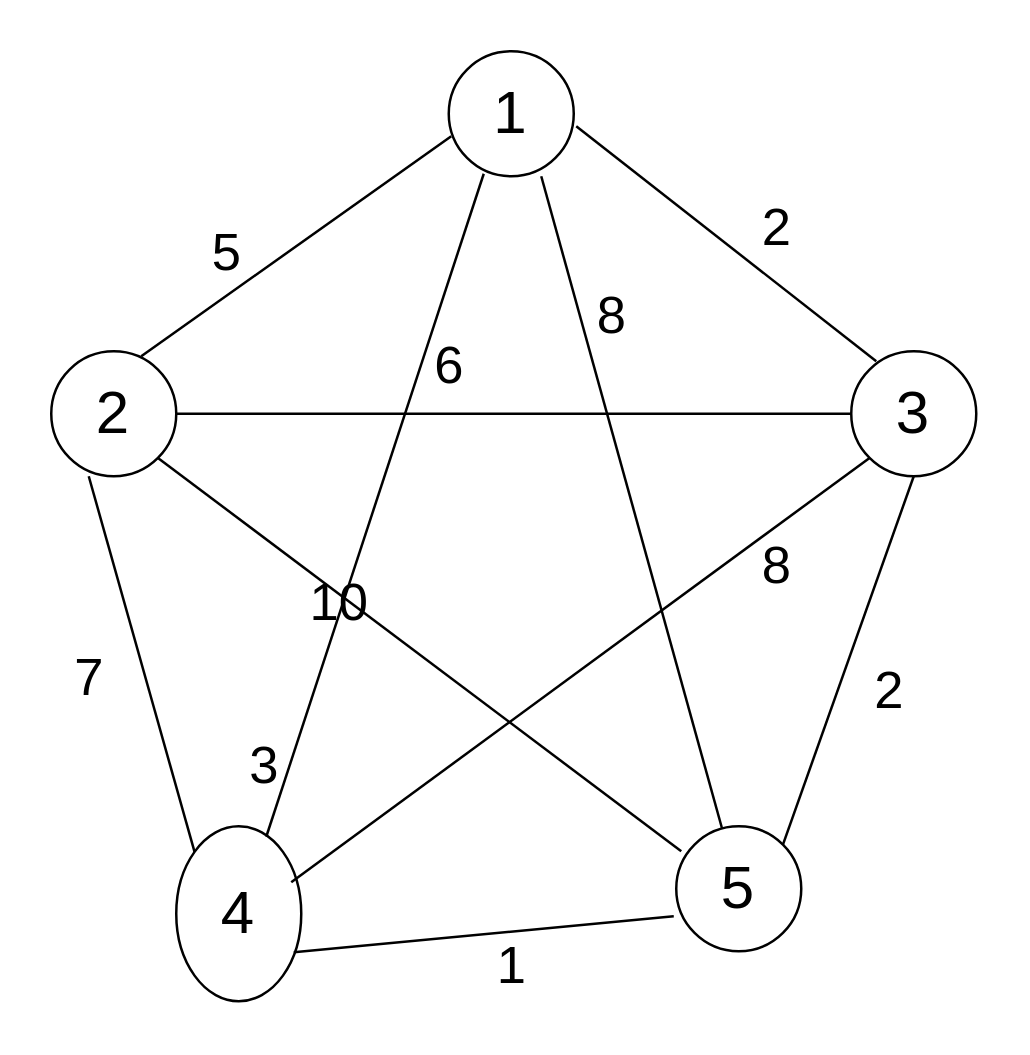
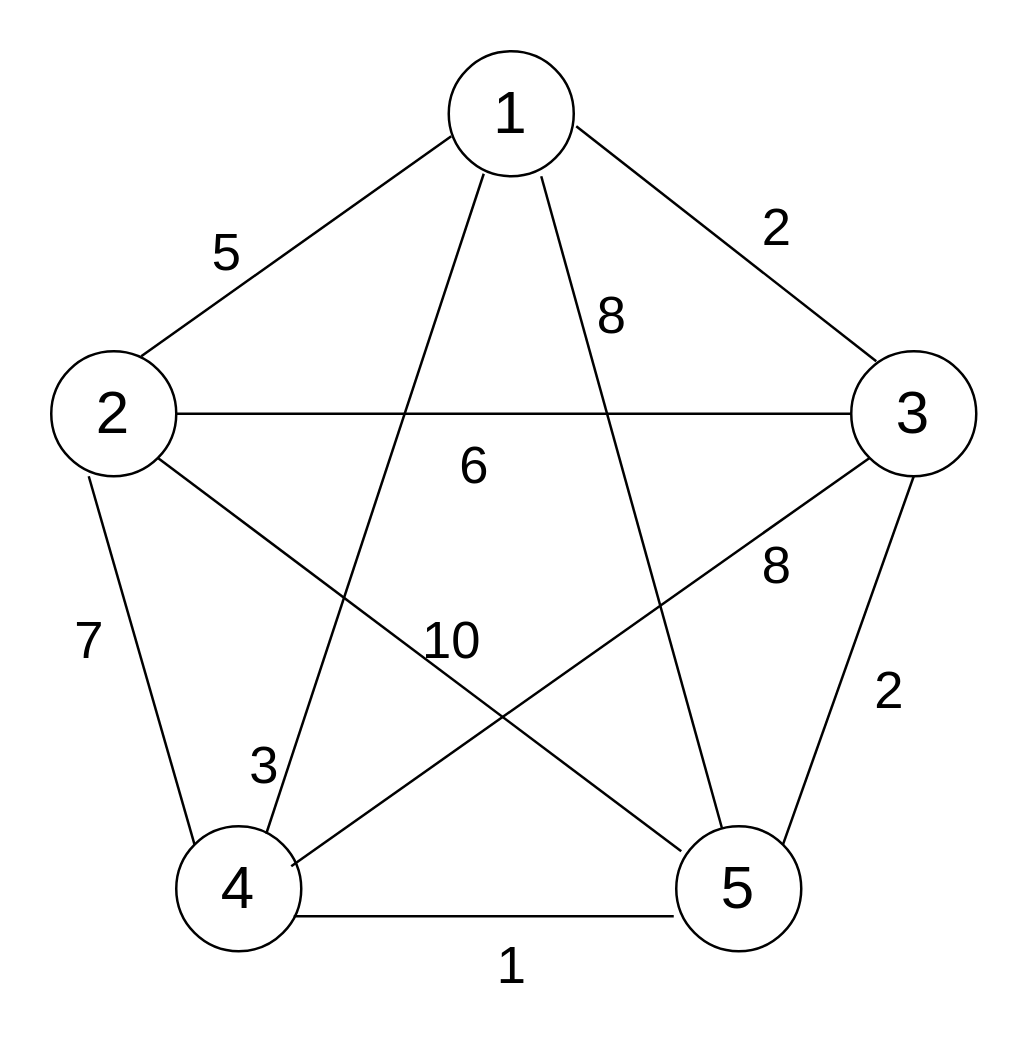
- <mxCell id="16" value="6" style="text;html=1;align=center;verticalAlign=middle;resizable=0;points=[];autosize=1;strokeColor=none;fontSize=21;" vertex="1" parent="1"><mxGeometry x="164" y="130" width="30" height="30" as="geometry" /></mxCell>
+ <mxCell id="16" value="6" style="text;html=1;align=center;verticalAlign=middle;resizable=0;points=[];autosize=1;strokeColor=none;fontSize=21;" vertex="1" parent="1"><mxGeometry x="174" y="170" width="30" height="30" as="geometry" /></mxCell>
- <mxCell id="20" value="10" style="text;html=1;align=center;verticalAlign=middle;resizable=0;points=[];autosize=1;strokeColor=none;fontSize=21;" vertex="1" parent="1"><mxGeometry x="115" y="225" width="40" height="30" as="geometry" /></mxCell>
+ <mxCell id="20" value="10" style="text;html=1;align=center;verticalAlign=middle;resizable=0;points=[];autosize=1;strokeColor=none;fontSize=21;" vertex="1" parent="1"><mxGeometry x="160" y="240" width="40" height="30" as="geometry" /></mxCell>
- <mxCell id="18" value="7" style="text;html=1;align=center;verticalAlign=middle;resizable=0;points=[];autosize=1;strokeColor=none;fontSize=21;" vertex="1" parent="1"><mxGeometry x="20" y="255" width="30" height="30" as="geometry" /></mxCell>
+ <mxCell id="18" value="7" style="text;html=1;align=center;verticalAlign=middle;resizable=0;points=[];autosize=1;strokeColor=none;fontSize=21;" vertex="1" parent="1"><mxGeometry x="20" y="240" width="30" height="30" as="geometry" /></mxCell>
- <mxCell id="5" value="4" style="ellipse;whiteSpace=wrap;html=1;aspect=fixed;fontSize=24;" vertex="1" parent="1"><mxGeometry x="70" y="330" width="50" height="70" as="geometry" /></mxCell>
+ <mxCell id="5" value="4" style="ellipse;whiteSpace=wrap;html=1;aspect=fixed;fontSize=24;" vertex="1" parent="1"><mxGeometry x="70" y="330" width="50" height="50" as="geometry" /></mxCell>
